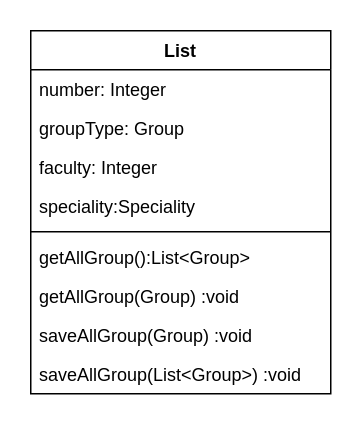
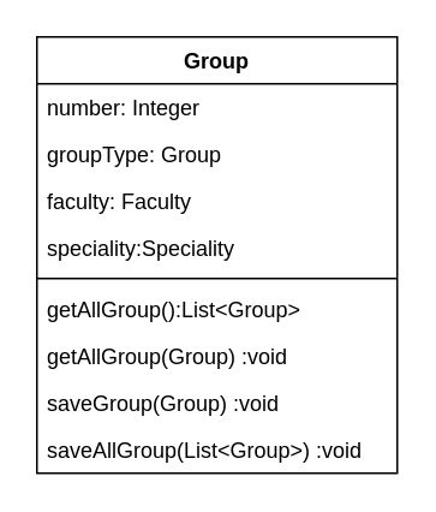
- <mxCell id="2" value="List" style="swimlane;fontStyle=1;align=center;verticalAlign=top;childLayout=stackLayout;horizontal=1;startSize=26;horizontalStack=0;resizeParent=1;resizeParentMax=0;resizeLast=0;collapsible=1;marginBottom=0;" vertex="1" parent="1"><mxGeometry x="20" y="20" width="200" height="242" as="geometry" /></mxCell>
+ <mxCell id="2" value="Group" style="swimlane;fontStyle=1;align=center;verticalAlign=top;childLayout=stackLayout;horizontal=1;startSize=26;horizontalStack=0;resizeParent=1;resizeParentMax=0;resizeLast=0;collapsible=1;marginBottom=0;" vertex="1" parent="1"><mxGeometry x="20" y="20" width="200" height="242" as="geometry" /></mxCell>
- <mxCell id="5" value="faculty: Integer" style="text;strokeColor=none;fillColor=none;align=left;verticalAlign=top;spacingLeft=4;spacingRight=4;overflow=hidden;rotatable=0;points=[[0,0.5],[1,0.5]];portConstraint=eastwest;" vertex="1" parent="2"><mxGeometry y="78" width="200" height="26" as="geometry" /></mxCell>
+ <mxCell id="5" value="faculty: Faculty" style="text;strokeColor=none;fillColor=none;align=left;verticalAlign=top;spacingLeft=4;spacingRight=4;overflow=hidden;rotatable=0;points=[[0,0.5],[1,0.5]];portConstraint=eastwest;" vertex="1" parent="2"><mxGeometry y="78" width="200" height="26" as="geometry" /></mxCell>
- <mxCell id="10" value="saveAllGroup(Group) :void" style="text;strokeColor=none;fillColor=none;align=left;verticalAlign=top;spacingLeft=4;spacingRight=4;overflow=hidden;rotatable=0;points=[[0,0.5],[1,0.5]];portConstraint=eastwest;" vertex="1" parent="2"><mxGeometry y="190" width="200" height="26" as="geometry" /></mxCell>
+ <mxCell id="10" value="saveGroup(Group) :void" style="text;strokeColor=none;fillColor=none;align=left;verticalAlign=top;spacingLeft=4;spacingRight=4;overflow=hidden;rotatable=0;points=[[0,0.5],[1,0.5]];portConstraint=eastwest;" vertex="1" parent="2"><mxGeometry y="190" width="200" height="26" as="geometry" /></mxCell>
